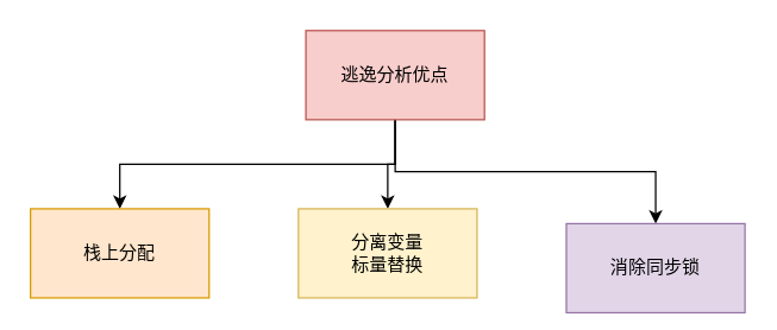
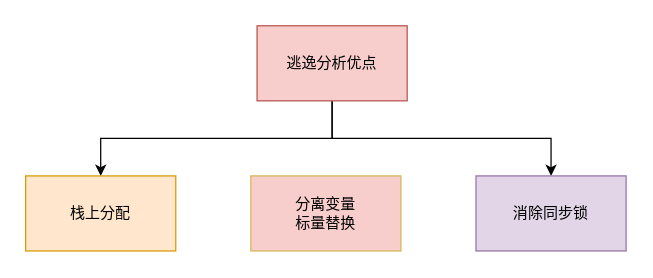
- <mxCell id="3" style="edgeStyle=orthogonalEdgeStyle;rounded=0;orthogonalLoop=1;jettySize=auto;html=1;exitX=0.5;exitY=1;exitDx=0;exitDy=0;" edge="1" parent="1" source="5" target="7"><mxGeometry relative="1" as="geometry" /></mxCell>
- <mxCell id="7" value="分离变量&lt;br&gt;标量替换" style="rounded=0;whiteSpace=wrap;html=1;fillColor=#fff2cc;strokeColor=#d6b656;" vertex="1" parent="1"><mxGeometry x="200" y="140" width="120" height="60" as="geometry" /></mxCell>
+ <mxCell id="7" value="分离变量&lt;br&gt;标量替换" style="rounded=0;whiteSpace=wrap;html=1;fillColor=#f8cecc;strokeColor=#d6b656;" vertex="1" parent="1"><mxGeometry x="200" y="140" width="120" height="60" as="geometry" /></mxCell>
- <mxCell id="8" value="消除同步锁" style="rounded=0;whiteSpace=wrap;html=1;fillColor=#e1d5e7;strokeColor=#9673a6;" vertex="1" parent="1"><mxGeometry x="380" y="150" width="120" height="60" as="geometry" /></mxCell>
+ <mxCell id="8" value="消除同步锁" style="rounded=0;whiteSpace=wrap;html=1;fillColor=#e1d5e7;strokeColor=#9673a6;" vertex="1" parent="1"><mxGeometry x="380" y="140" width="120" height="60" as="geometry" /></mxCell>
